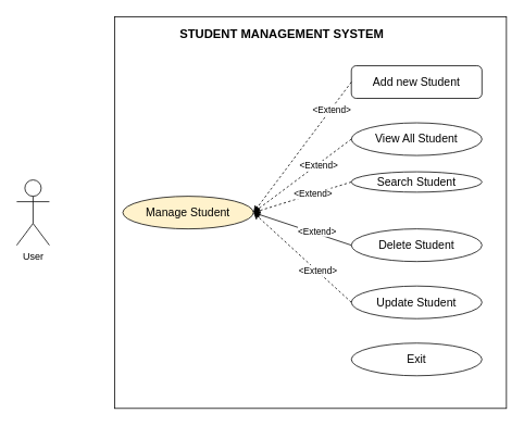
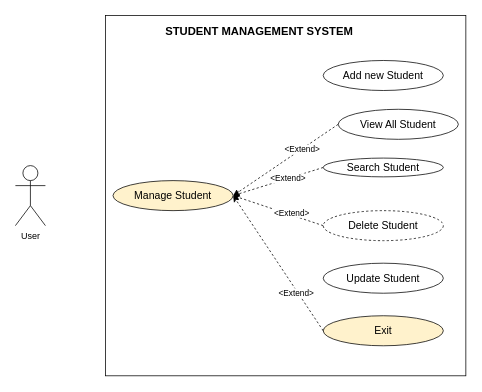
- <mxCell id="5" value="&lt;span style=&quot;font-size: 14px&quot;&gt;Add new Student&lt;/span&gt;" style="whiteSpace=wrap;html=1;rounded=1;" parent="1" vertex="1"><mxGeometry x="430" y="80" width="160" height="40" as="geometry" /></mxCell>
+ <mxCell id="5" value="&lt;span style=&quot;font-size: 14px&quot;&gt;Add new Student&lt;/span&gt;" style="ellipse;whiteSpace=wrap;html=1;" parent="1" vertex="1"><mxGeometry x="430" y="80" width="160" height="40" as="geometry" /></mxCell>
- <mxCell id="6" value="&lt;span style=&quot;font-size: 14px&quot;&gt;View All Student&lt;/span&gt;" style="ellipse;whiteSpace=wrap;html=1;" parent="1" vertex="1"><mxGeometry x="430" y="150" width="160" height="40" as="geometry" /></mxCell>
+ <mxCell id="6" value="&lt;span style=&quot;font-size: 14px&quot;&gt;View All Student&lt;/span&gt;" style="ellipse;whiteSpace=wrap;html=1;" parent="1" vertex="1"><mxGeometry x="450" y="145" width="160" height="40" as="geometry" /></mxCell>
- <mxCell id="12" value="" style="endArrow=classic;html=1;exitX=0;exitY=0.5;exitDx=0;exitDy=0;entryX=1;entryY=0.5;entryDx=0;entryDy=0;dashed=1;" parent="1" source="5" target="4" edge="1"><mxGeometry width="50" height="50" relative="1" as="geometry"><mxPoint x="30" y="410" as="sourcePoint" /><mxPoint x="80" y="360" as="targetPoint" /></mxGeometry></mxCell>
- <mxCell id="13" value="&amp;lt;Extend&amp;gt;" style="edgeLabel;html=1;align=center;verticalAlign=middle;resizable=0;points=[];" parent="12" vertex="1" connectable="0"><mxGeometry x="-0.584" y="1" relative="1" as="geometry"><mxPoint as="offset" /></mxGeometry></mxCell>
- <mxCell id="18" value="" style="endArrow=classic;html=1;dashed=0;exitX=0;exitY=0.5;exitDx=0;exitDy=0;entryX=1;entryY=0.5;entryDx=0;entryDy=0;" parent="1" source="8" target="4" edge="1"><mxGeometry width="50" height="50" relative="1" as="geometry"><mxPoint x="30" y="440" as="sourcePoint" /><mxPoint x="80" y="390" as="targetPoint" /></mxGeometry></mxCell>
+ <mxCell id="18" value="" style="endArrow=classic;html=1;dashed=1;exitX=0;exitY=0.5;exitDx=0;exitDy=0;entryX=1;entryY=0.5;entryDx=0;entryDy=0;" parent="1" source="8" target="4" edge="1"><mxGeometry width="50" height="50" relative="1" as="geometry"><mxPoint x="30" y="440" as="sourcePoint" /><mxPoint x="80" y="390" as="targetPoint" /></mxGeometry></mxCell>
- <mxCell id="8" value="&lt;span style=&quot;font-size: 14px&quot;&gt;Delete Student&lt;/span&gt;" style="ellipse;whiteSpace=wrap;html=1;" parent="1" vertex="1"><mxGeometry x="430" y="280" width="160" height="40" as="geometry" /></mxCell>
+ <mxCell id="8" value="&lt;span style=&quot;font-size: 14px&quot;&gt;Delete Student&lt;/span&gt;" style="ellipse;whiteSpace=wrap;html=1;dashed=1;" parent="1" vertex="1"><mxGeometry x="430" y="280" width="160" height="40" as="geometry" /></mxCell>
- <mxCell id="20" value="" style="endArrow=classic;html=1;dashed=1;exitX=0;exitY=0.5;exitDx=0;exitDy=0;entryX=1;entryY=0.5;entryDx=0;entryDy=0;" parent="1" source="9" target="4" edge="1"><mxGeometry width="50" height="50" relative="1" as="geometry"><mxPoint x="40" y="430" as="sourcePoint" /><mxPoint x="90" y="380" as="targetPoint" /></mxGeometry></mxCell>
- <mxCell id="21" value="&amp;lt;Extend&amp;gt;" style="edgeLabel;html=1;align=center;verticalAlign=middle;resizable=0;points=[];" parent="20" vertex="1" connectable="0"><mxGeometry x="-0.305" y="-1" relative="1" as="geometry"><mxPoint as="offset" /></mxGeometry></mxCell>
+ <mxCell id="22" value="" style="endArrow=classic;html=1;dashed=1;exitX=0;exitY=0.5;exitDx=0;exitDy=0;entryX=1;entryY=0.5;entryDx=0;entryDy=0;" parent="1" source="10" target="4" edge="1"><mxGeometry width="50" height="50" relative="1" as="geometry"><mxPoint x="40" y="450" as="sourcePoint" /><mxPoint x="90" y="400" as="targetPoint" /></mxGeometry></mxCell>
+ <mxCell id="23" value="&amp;lt;Extend&amp;gt;" style="edgeLabel;html=1;align=center;verticalAlign=middle;resizable=0;points=[];" parent="22" vertex="1" connectable="0"><mxGeometry x="-0.431" y="2" relative="1" as="geometry"><mxPoint as="offset" /></mxGeometry></mxCell>
- <mxCell id="10" value="&lt;span style=&quot;font-size: 14px&quot;&gt;Exit&lt;/span&gt;" style="ellipse;whiteSpace=wrap;html=1;" parent="1" vertex="1"><mxGeometry x="430" y="420" width="160" height="40" as="geometry" /></mxCell>
+ <mxCell id="10" value="&lt;span style=&quot;font-size: 14px&quot;&gt;Exit&lt;/span&gt;" style="ellipse;whiteSpace=wrap;html=1;fillColor=#fff2cc;" parent="1" vertex="1"><mxGeometry x="430" y="420" width="160" height="40" as="geometry" /></mxCell>
